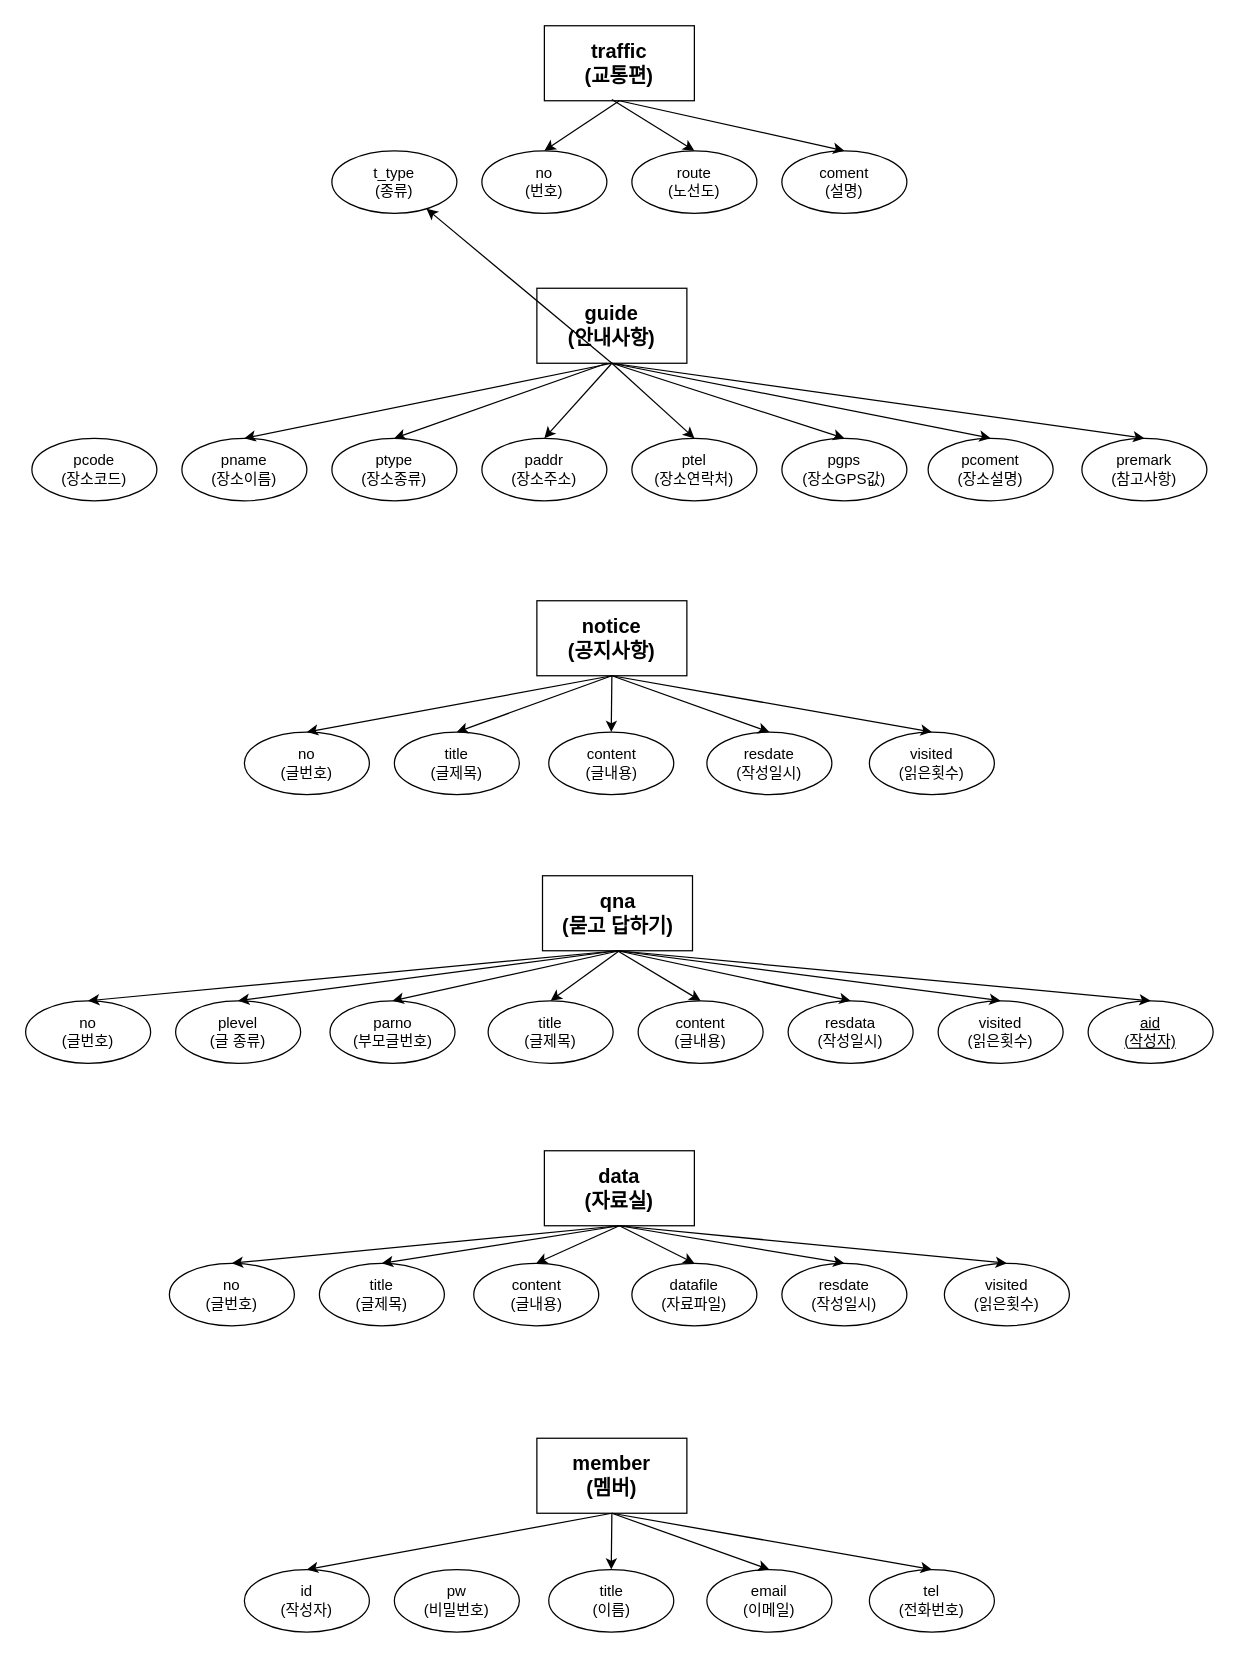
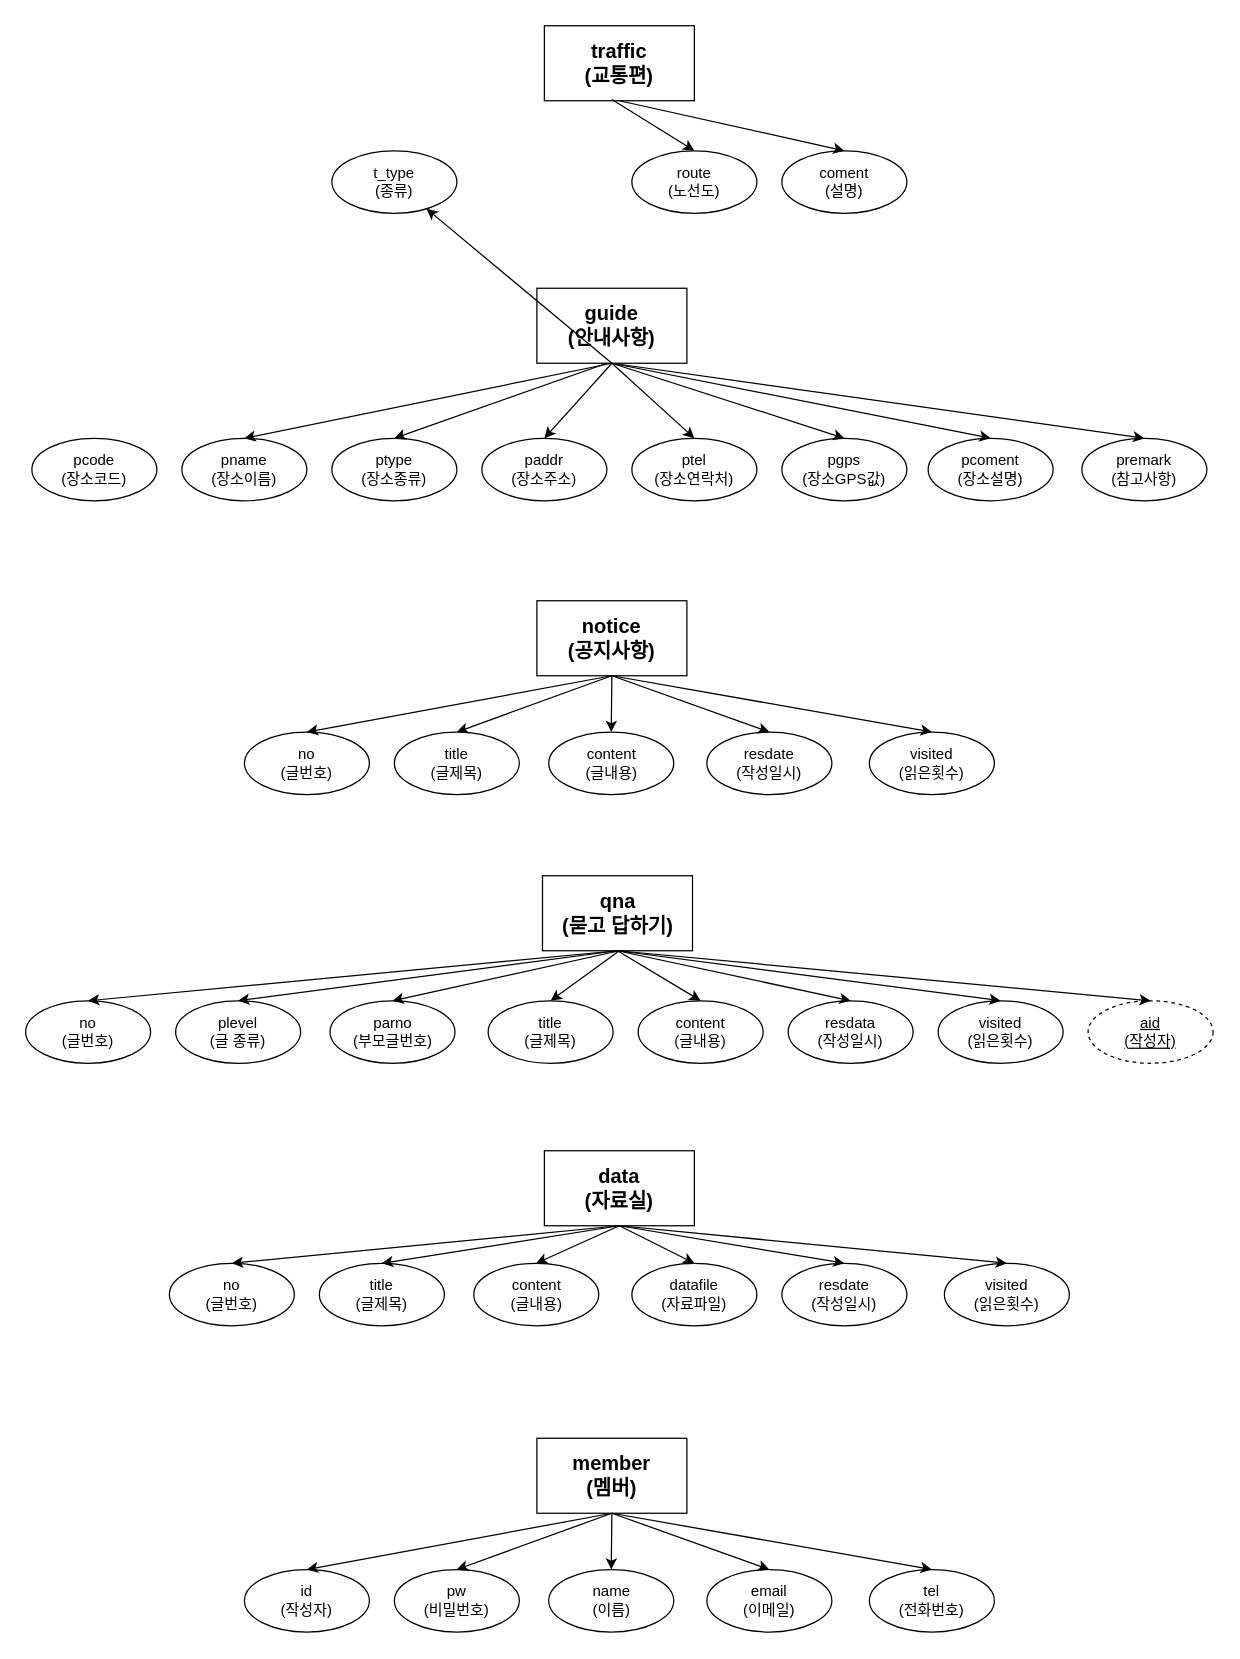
- <mxCell id="7" value="" style="endArrow=classic;html=1;rounded=0;exitX=0.5;exitY=1;exitDx=0;exitDy=0;entryX=0.5;entryY=0;entryDx=0;entryDy=0;" parent="1" source="2" target="4" edge="1"><mxGeometry width="50" height="50" relative="1" as="geometry"><mxPoint x="645" y="210" as="sourcePoint" /><mxPoint x="695" y="160" as="targetPoint" /></mxGeometry></mxCell>
- <mxCell id="4" value="no&lt;div&gt;(번호)&lt;/div&gt;" style="ellipse;whiteSpace=wrap;html=1;" parent="1" vertex="1"><mxGeometry x="385" y="120" width="100" height="50" as="geometry" /></mxCell>
- <mxCell id="45" value="&lt;u&gt;aid&lt;/u&gt;&lt;div&gt;&lt;u&gt;(작성자)&lt;/u&gt;&lt;/div&gt;" style="ellipse;whiteSpace=wrap;html=1;" parent="1" vertex="1"><mxGeometry x="870" y="800" width="100" height="50" as="geometry" /></mxCell>
+ <mxCell id="45" value="&lt;u&gt;aid&lt;/u&gt;&lt;div&gt;&lt;u&gt;(작성자)&lt;/u&gt;&lt;/div&gt;" style="ellipse;whiteSpace=wrap;html=1;dashed=1;" parent="1" vertex="1"><mxGeometry x="870" y="800" width="100" height="50" as="geometry" /></mxCell>
+ <mxCell id="75" value="" style="endArrow=classic;html=1;rounded=0;exitX=0.5;exitY=1;exitDx=0;exitDy=0;entryX=0.5;entryY=0;entryDx=0;entryDy=0;" edge="1" parent="1" source="68" target="70"><mxGeometry width="50" height="50" relative="1" as="geometry"><mxPoint x="255" y="1170" as="sourcePoint" /><mxPoint x="305" y="1120" as="targetPoint" /></mxGeometry></mxCell>
- <mxCell id="71" value="title&lt;div&gt;(이름)&lt;/div&gt;" style="ellipse;whiteSpace=wrap;html=1;" vertex="1" parent="1"><mxGeometry x="438.5" y="1255" width="100" height="50" as="geometry" /></mxCell>
+ <mxCell id="71" value="name&lt;div&gt;(이름)&lt;/div&gt;" style="ellipse;whiteSpace=wrap;html=1;" vertex="1" parent="1"><mxGeometry x="438.5" y="1255" width="100" height="50" as="geometry" /></mxCell>
